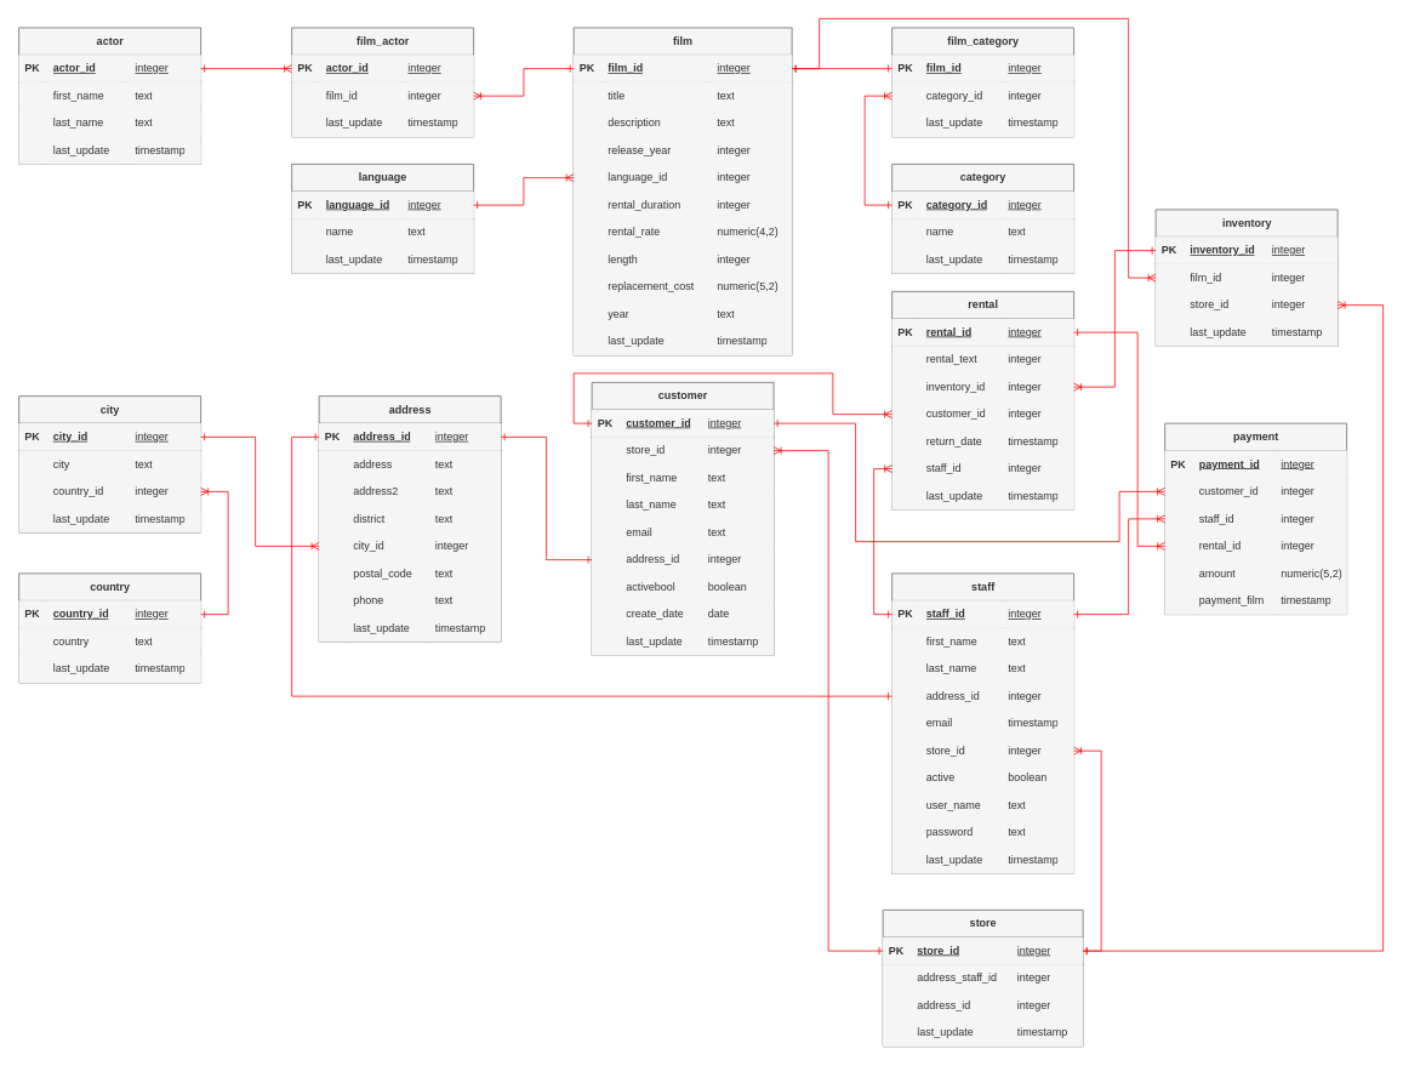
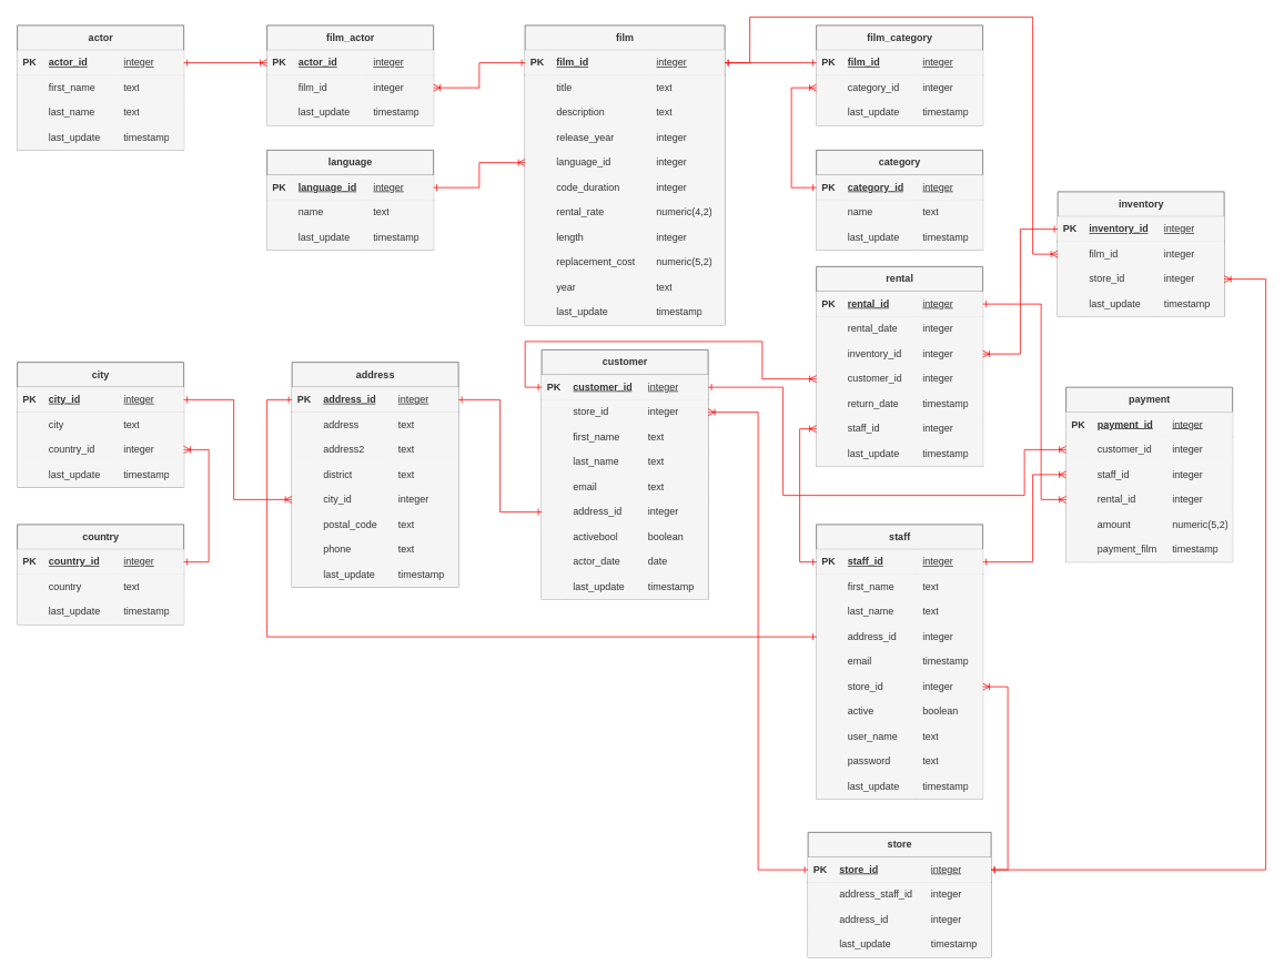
- <mxCell id="155" value="rental_duration" style="shape=partialRectangle;connectable=0;fillColor=#f5f5f5;top=0;left=0;bottom=0;right=0;align=left;spacingLeft=6;overflow=hidden;whiteSpace=wrap;html=1;strokeColor=#666666;fontColor=#333333;" vertex="1" parent="153"><mxGeometry x="30" width="120" height="30" as="geometry"><mxRectangle width="120" height="30" as="alternateBounds" /></mxGeometry></mxCell>
+ <mxCell id="155" value="code_duration" style="shape=partialRectangle;connectable=0;fillColor=#f5f5f5;top=0;left=0;bottom=0;right=0;align=left;spacingLeft=6;overflow=hidden;whiteSpace=wrap;html=1;strokeColor=#666666;fontColor=#333333;" vertex="1" parent="153"><mxGeometry x="30" width="120" height="30" as="geometry"><mxRectangle width="120" height="30" as="alternateBounds" /></mxGeometry></mxCell>
- <mxCell id="265" value="rental_text" style="shape=partialRectangle;connectable=0;fillColor=#f5f5f5;top=0;left=0;bottom=0;right=0;align=left;spacingLeft=6;overflow=hidden;whiteSpace=wrap;html=1;strokeColor=#666666;fontColor=#333333;" vertex="1" parent="263"><mxGeometry x="30" width="90" height="30" as="geometry"><mxRectangle width="90" height="30" as="alternateBounds" /></mxGeometry></mxCell>
+ <mxCell id="265" value="rental_date" style="shape=partialRectangle;connectable=0;fillColor=#f5f5f5;top=0;left=0;bottom=0;right=0;align=left;spacingLeft=6;overflow=hidden;whiteSpace=wrap;html=1;strokeColor=#666666;fontColor=#333333;" vertex="1" parent="263"><mxGeometry x="30" width="90" height="30" as="geometry"><mxRectangle width="90" height="30" as="alternateBounds" /></mxGeometry></mxCell>
- <mxCell id="126" value="create_date" style="shape=partialRectangle;connectable=0;fillColor=#f5f5f5;top=0;left=0;bottom=0;right=0;align=left;spacingLeft=6;overflow=hidden;whiteSpace=wrap;html=1;strokeColor=#666666;fontColor=#333333;" vertex="1" parent="124"><mxGeometry x="30" width="90" height="30" as="geometry"><mxRectangle width="90" height="30" as="alternateBounds" /></mxGeometry></mxCell>
+ <mxCell id="126" value="actor_date" style="shape=partialRectangle;connectable=0;fillColor=#f5f5f5;top=0;left=0;bottom=0;right=0;align=left;spacingLeft=6;overflow=hidden;whiteSpace=wrap;html=1;strokeColor=#666666;fontColor=#333333;" vertex="1" parent="124"><mxGeometry x="30" width="90" height="30" as="geometry"><mxRectangle width="90" height="30" as="alternateBounds" /></mxGeometry></mxCell>
